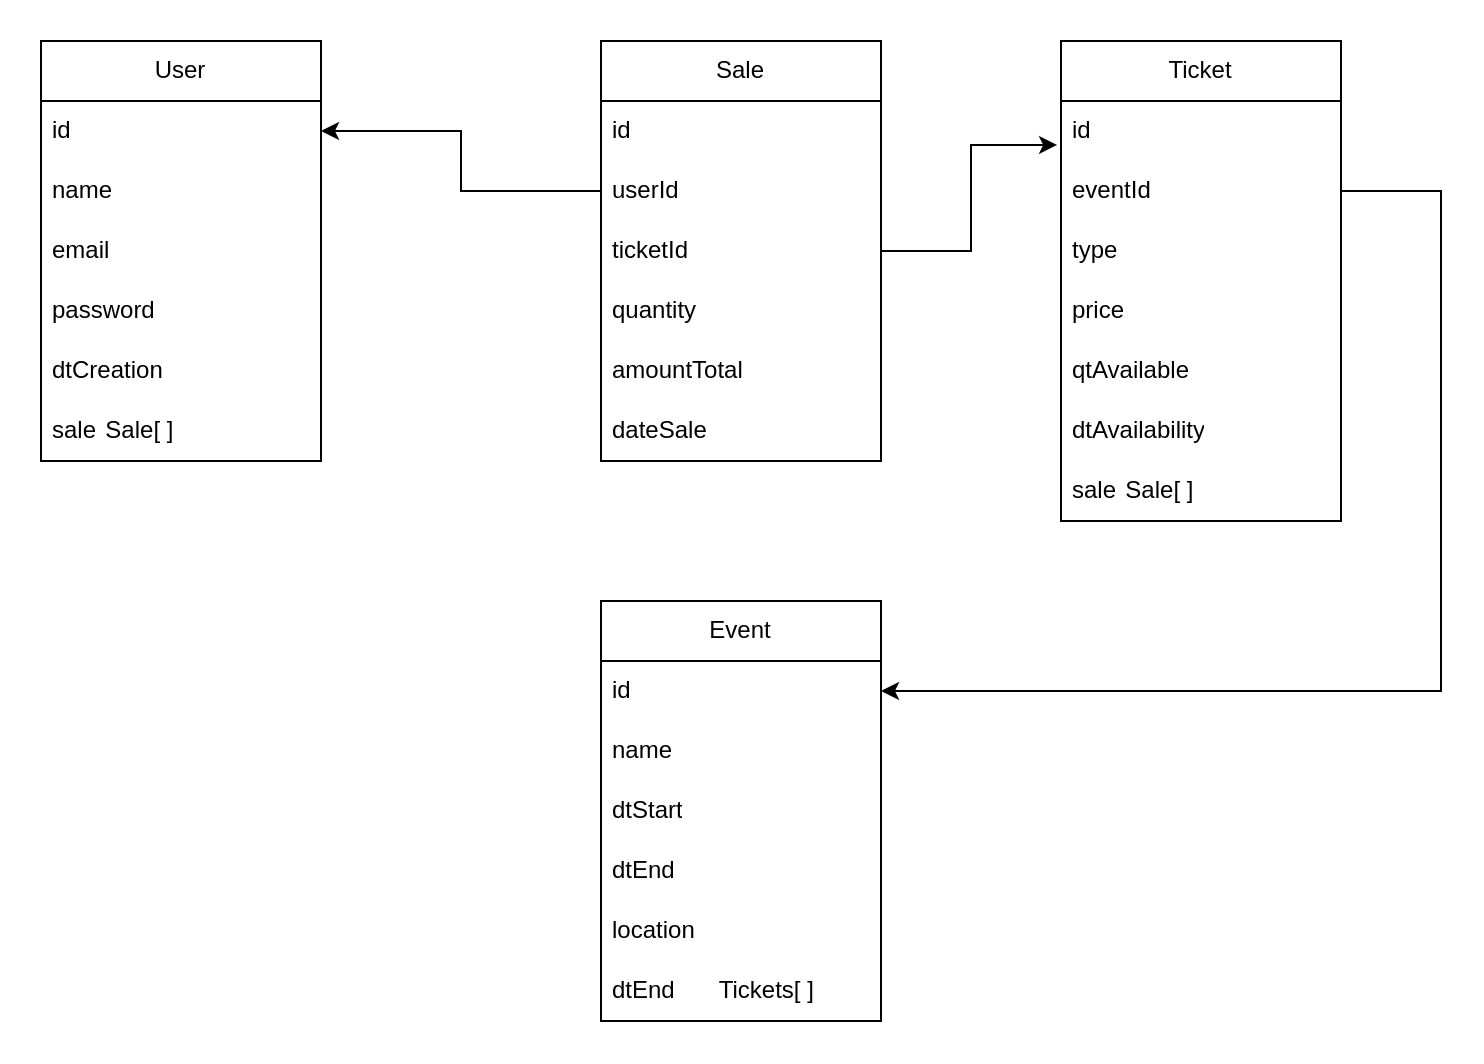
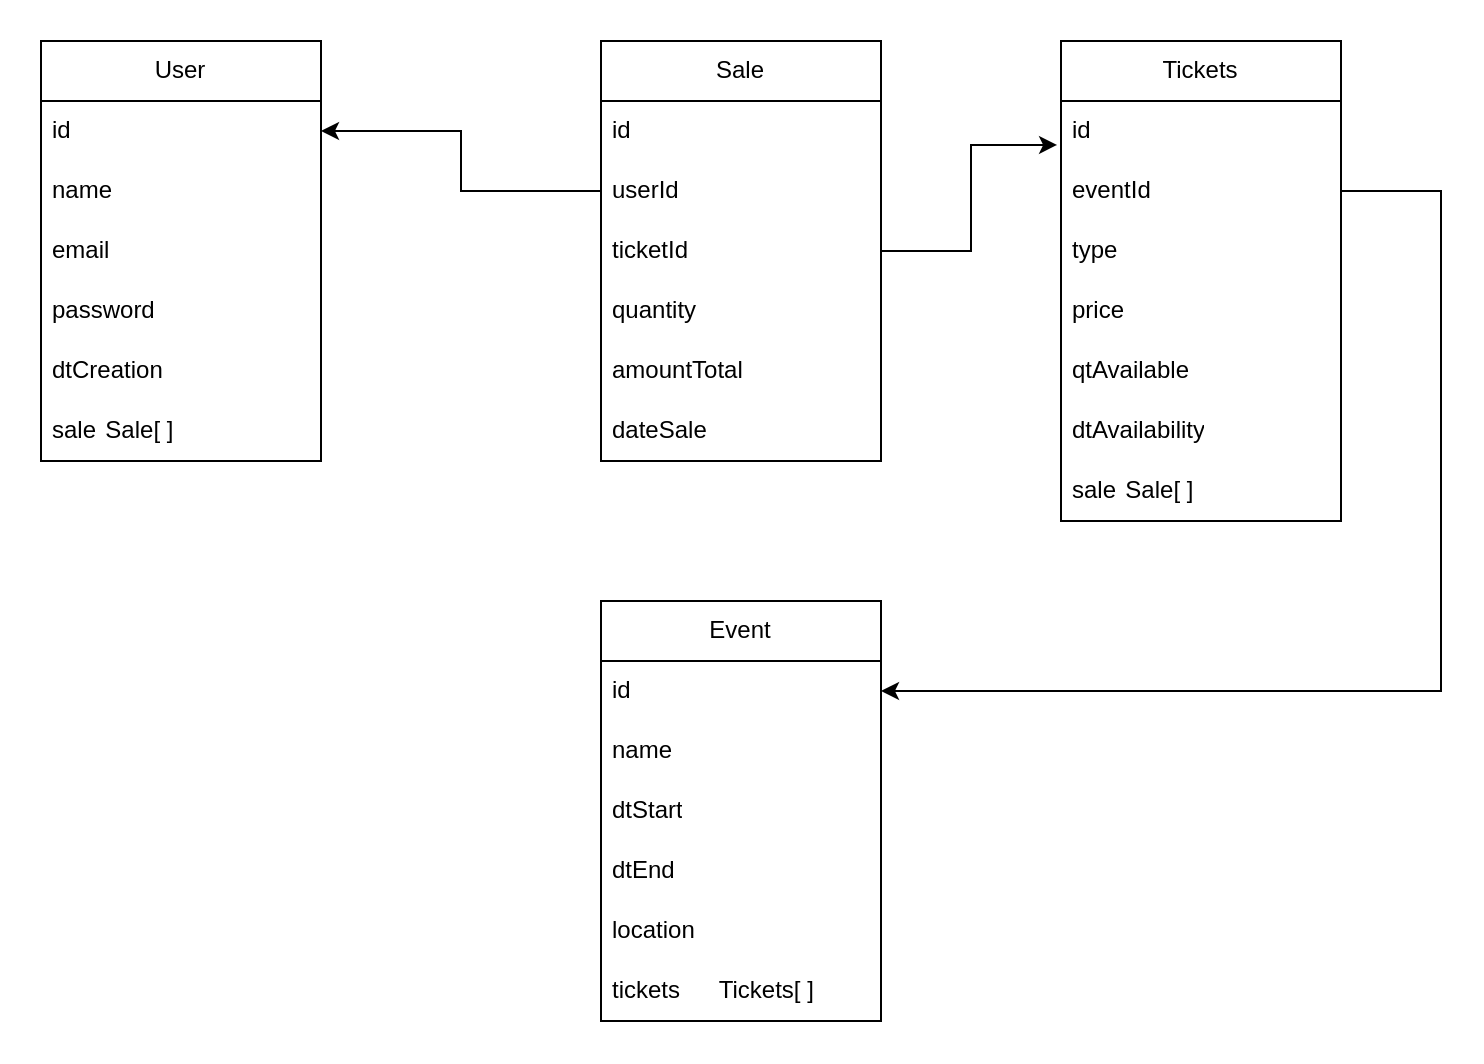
- <mxCell id="9" value="Ticket" style="swimlane;fontStyle=0;childLayout=stackLayout;horizontal=1;startSize=30;horizontalStack=0;resizeParent=1;resizeParentMax=0;resizeLast=0;collapsible=1;marginBottom=0;whiteSpace=wrap;html=1;" vertex="1" parent="1"><mxGeometry x="530" y="20" width="140" height="240" as="geometry" /></mxCell>
+ <mxCell id="9" value="Tickets" style="swimlane;fontStyle=0;childLayout=stackLayout;horizontal=1;startSize=30;horizontalStack=0;resizeParent=1;resizeParentMax=0;resizeLast=0;collapsible=1;marginBottom=0;whiteSpace=wrap;html=1;" vertex="1" parent="1"><mxGeometry x="530" y="20" width="140" height="240" as="geometry" /></mxCell>
- <mxCell id="31" value="dtEnd&lt;span style=&quot;white-space: pre;&quot;&gt;&#09;&lt;/span&gt;Tickets[ ]" style="text;strokeColor=none;fillColor=none;align=left;verticalAlign=middle;spacingLeft=4;spacingRight=4;overflow=hidden;points=[[0,0.5],[1,0.5]];portConstraint=eastwest;rotatable=0;whiteSpace=wrap;html=1;" vertex="1" parent="25"><mxGeometry y="180" width="140" height="30" as="geometry" /></mxCell>
+ <mxCell id="31" value="tickets&lt;span style=&quot;white-space: pre;&quot;&gt;&#09;&lt;/span&gt;Tickets[ ]" style="text;strokeColor=none;fillColor=none;align=left;verticalAlign=middle;spacingLeft=4;spacingRight=4;overflow=hidden;points=[[0,0.5],[1,0.5]];portConstraint=eastwest;rotatable=0;whiteSpace=wrap;html=1;" vertex="1" parent="25"><mxGeometry y="180" width="140" height="30" as="geometry" /></mxCell>
